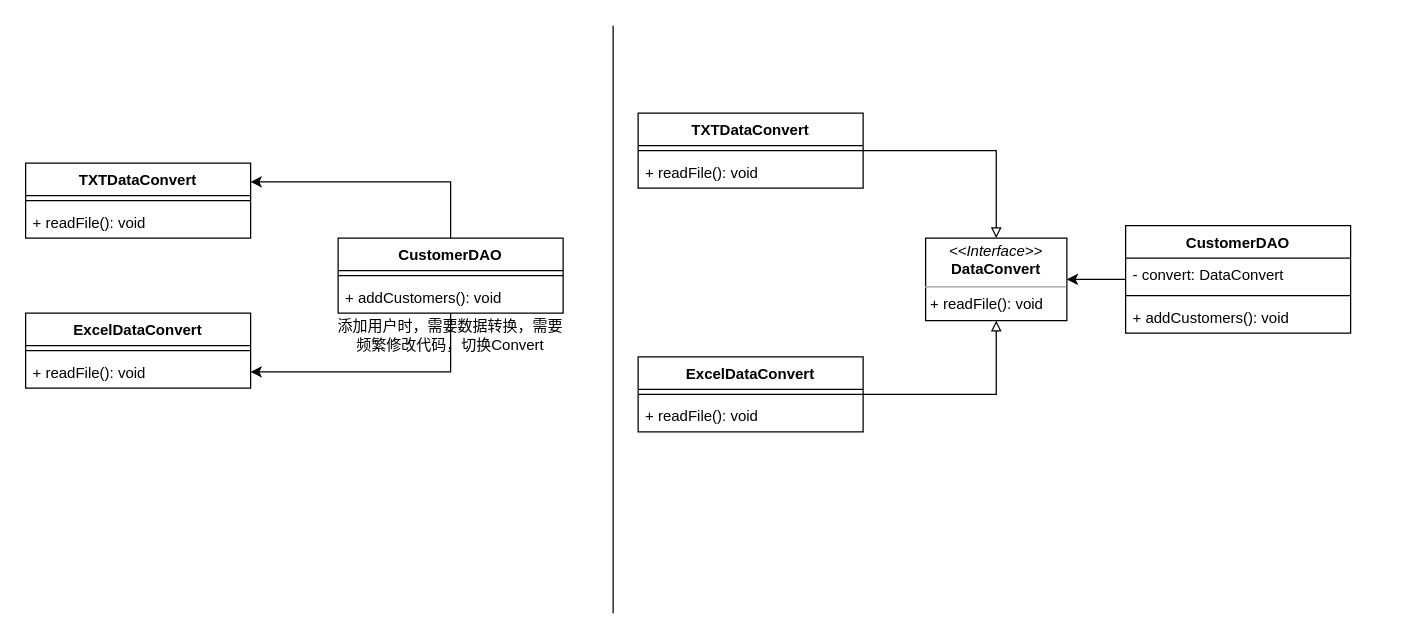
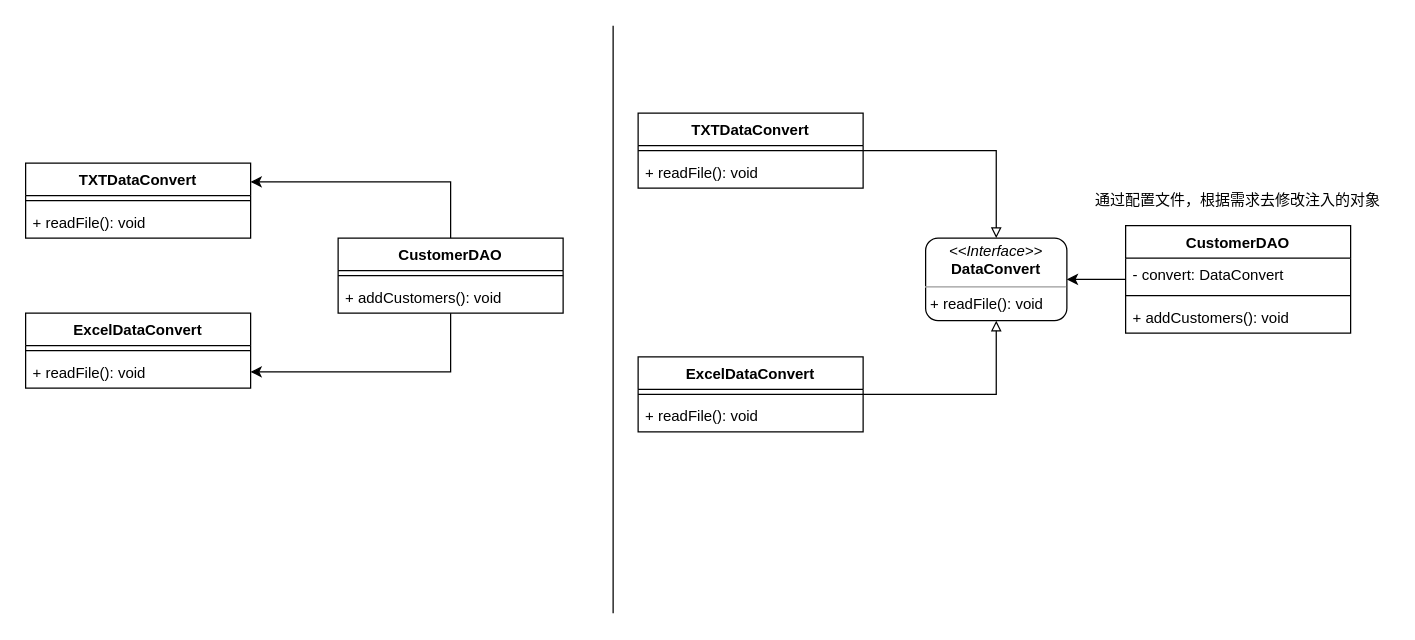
+ <mxCell id="28" value="通过配置文件，根据需求去修改注入的对象" style="text;html=1;strokeColor=none;fillColor=none;align=center;verticalAlign=middle;whiteSpace=wrap;rounded=0;" parent="1" vertex="1"><mxGeometry x="870" y="150" width="240" height="20" as="geometry" /></mxCell>
- <mxCell id="19" value="&lt;p style=&quot;margin: 0px ; margin-top: 4px ; text-align: center&quot;&gt;&lt;i&gt;&amp;lt;&amp;lt;Interface&amp;gt;&amp;gt;&lt;/i&gt;&lt;br&gt;&lt;b&gt;DataConvert&lt;/b&gt;&lt;/p&gt;&lt;hr size=&quot;1&quot;&gt;&lt;p style=&quot;margin: 0px ; margin-left: 4px&quot;&gt;&lt;/p&gt;&lt;p style=&quot;margin: 0px ; margin-left: 4px&quot;&gt;+ readFile(): void&lt;br&gt;&lt;/p&gt;" style="verticalAlign=top;align=left;overflow=fill;fontSize=12;fontFamily=Helvetica;html=1;" parent="1" vertex="1"><mxGeometry x="740" y="190" width="113" height="66" as="geometry" /></mxCell>
+ <mxCell id="19" value="&lt;p style=&quot;margin: 0px ; margin-top: 4px ; text-align: center&quot;&gt;&lt;i&gt;&amp;lt;&amp;lt;Interface&amp;gt;&amp;gt;&lt;/i&gt;&lt;br&gt;&lt;b&gt;DataConvert&lt;/b&gt;&lt;/p&gt;&lt;hr size=&quot;1&quot;&gt;&lt;p style=&quot;margin: 0px ; margin-left: 4px&quot;&gt;&lt;/p&gt;&lt;p style=&quot;margin: 0px ; margin-left: 4px&quot;&gt;+ readFile(): void&lt;br&gt;&lt;/p&gt;" style="verticalAlign=top;align=left;overflow=fill;fontSize=12;fontFamily=Helvetica;html=1;rounded=1;" parent="1" vertex="1"><mxGeometry x="740" y="190" width="113" height="66" as="geometry" /></mxCell>
- <mxCell id="13" value="添加用户时，需要数据转换，需要频繁修改代码，切换Convert" style="text;html=1;strokeColor=none;fillColor=none;align=center;verticalAlign=middle;whiteSpace=wrap;rounded=0;" parent="1" vertex="1"><mxGeometry x="265" y="250" width="190" height="35" as="geometry" /></mxCell>
